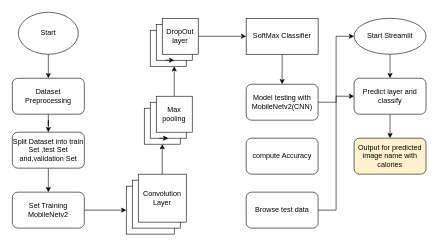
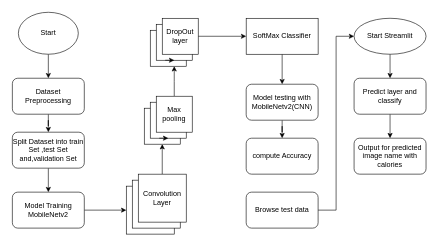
- <mxCell id="26" style="edgeStyle=orthogonalEdgeStyle;rounded=0;orthogonalLoop=1;jettySize=auto;html=1;" edge="1" parent="1" source="27" target="34"><mxGeometry relative="1" as="geometry"><mxPoint x="470" y="240" as="targetPoint" /></mxGeometry></mxCell>
+ <mxCell id="26" style="edgeStyle=orthogonalEdgeStyle;rounded=0;orthogonalLoop=1;jettySize=auto;html=1;" edge="1" parent="1" source="27" target="28"><mxGeometry relative="1" as="geometry"><mxPoint x="470" y="240" as="targetPoint" /></mxGeometry></mxCell>
- <mxCell id="35" value="Output for predicted image name with calories" style="rounded=1;whiteSpace=wrap;html=1;fillColor=#fff2cc;" vertex="1" parent="1"><mxGeometry x="590" y="230" width="120" height="60" as="geometry" /></mxCell>
+ <mxCell id="35" value="Output for predicted image name with calories" style="rounded=1;whiteSpace=wrap;html=1;" vertex="1" parent="1"><mxGeometry x="590" y="230" width="120" height="60" as="geometry" /></mxCell>
- <mxCell id="9" value="Set Training&lt;br&gt;MobileNetv2" style="rounded=1;whiteSpace=wrap;html=1;" vertex="1" parent="1"><mxGeometry x="20" y="320" width="120" height="60" as="geometry" /></mxCell>
+ <mxCell id="9" value="Model Training&lt;br&gt;MobileNetv2" style="rounded=1;whiteSpace=wrap;html=1;" vertex="1" parent="1"><mxGeometry x="20" y="320" width="120" height="60" as="geometry" /></mxCell>
